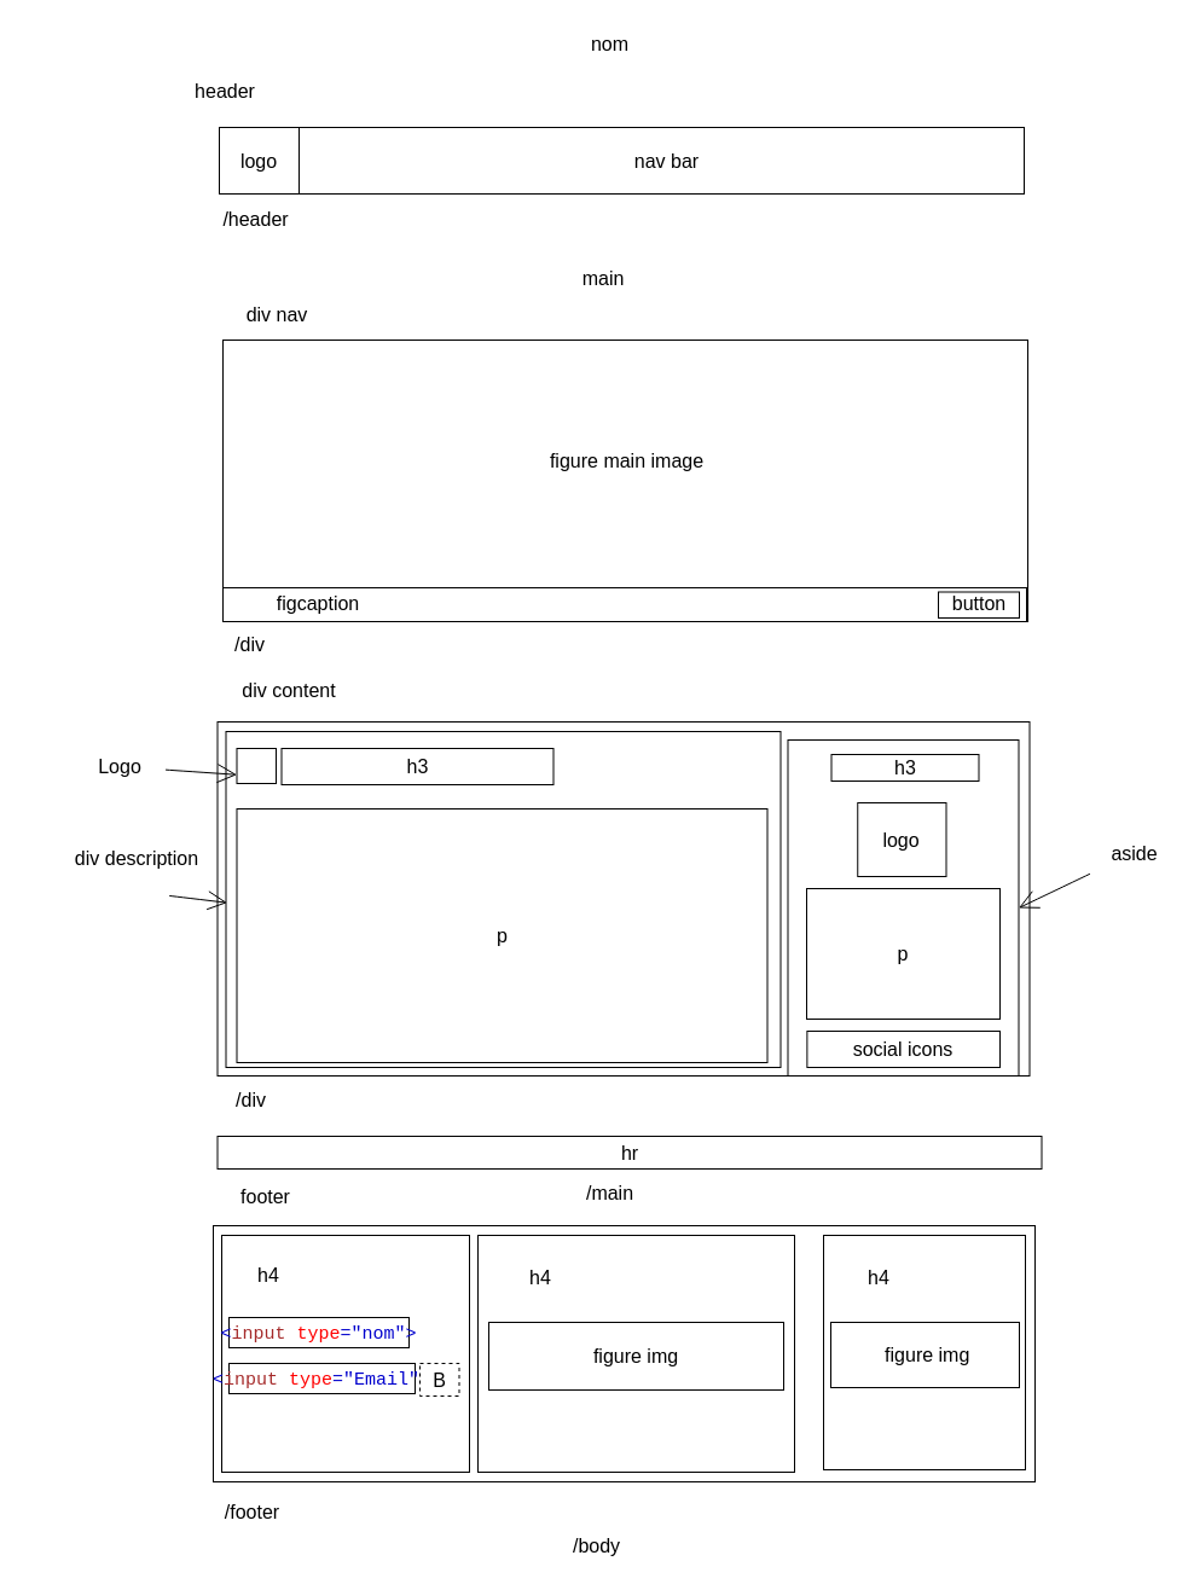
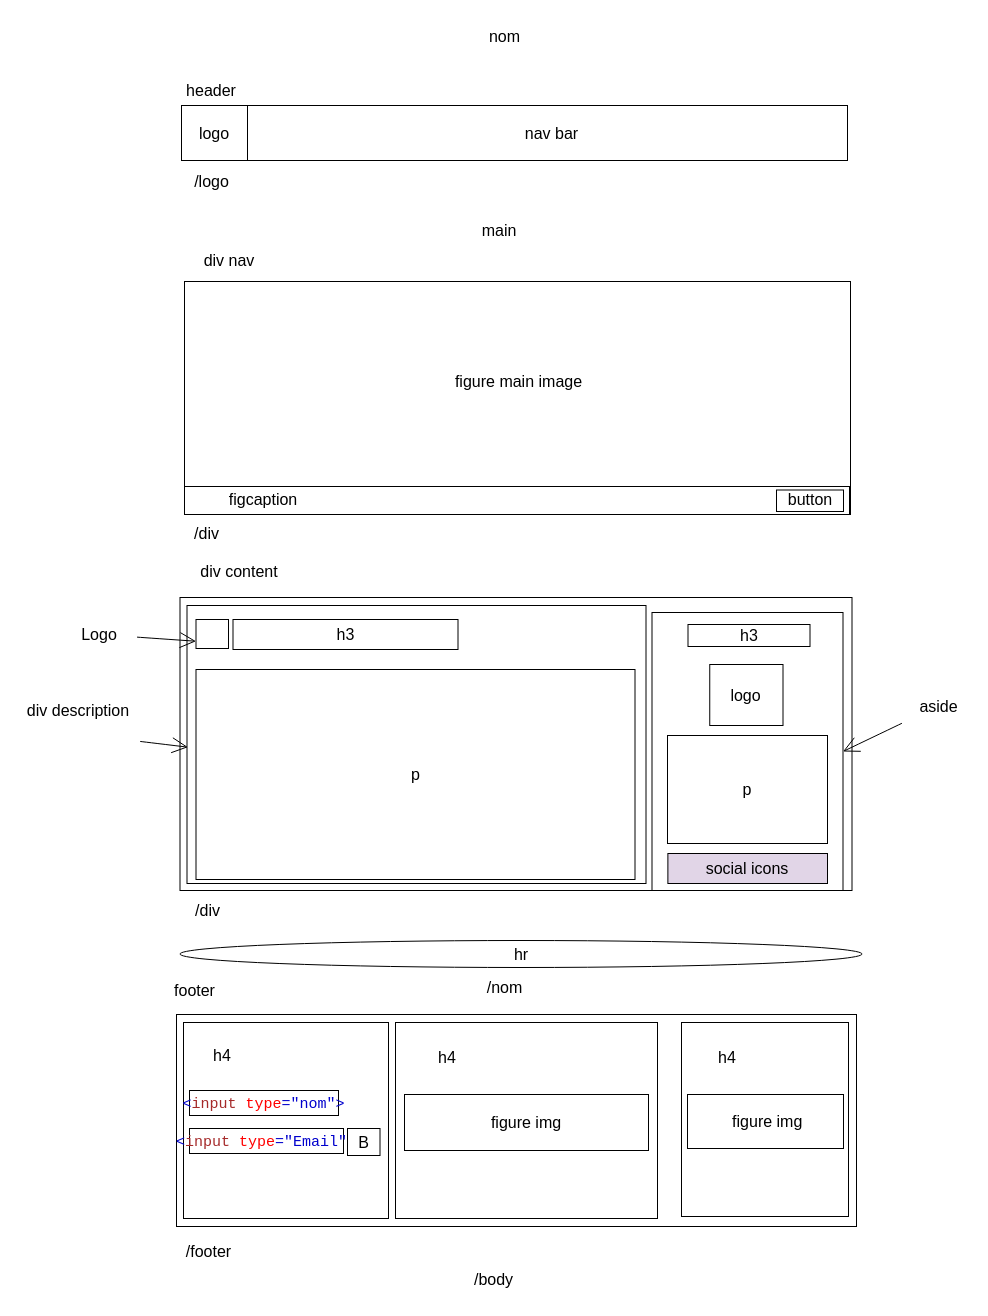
- <mxCell id="5" value="header" style="text;strokeColor=none;fillColor=none;html=1;align=center;verticalAlign=middle;whiteSpace=wrap;rounded=0;fontSize=16;" parent="1" vertex="1"><mxGeometry x="156" y="60" width="60" height="30" as="geometry" /></mxCell>
+ <mxCell id="5" value="header" style="text;strokeColor=none;fillColor=none;html=1;align=center;verticalAlign=middle;whiteSpace=wrap;rounded=0;fontSize=16;" parent="1" vertex="1"><mxGeometry x="181" y="75" width="60" height="30" as="geometry" /></mxCell>
- <mxCell id="42" value="/header" style="text;html=1;align=center;verticalAlign=middle;resizable=0;points=[];autosize=1;strokeColor=none;fillColor=none;fontSize=16;" parent="1" vertex="1"><mxGeometry x="175" y="165" width="72" height="31" as="geometry" /></mxCell>
+ <mxCell id="42" value="/logo" style="text;html=1;align=center;verticalAlign=middle;resizable=0;points=[];autosize=1;strokeColor=none;fillColor=none;fontSize=16;" parent="1" vertex="1"><mxGeometry x="175" y="165" width="72" height="31" as="geometry" /></mxCell>
- <mxCell id="47" value="div description" style="text;strokeColor=none;fillColor=none;html=1;align=center;verticalAlign=middle;whiteSpace=wrap;rounded=0;fontSize=16;" parent="1" vertex="1"><mxGeometry x="55" y="695" width="116" height="30" as="geometry" /></mxCell>
+ <mxCell id="47" value="div description" style="text;strokeColor=none;fillColor=none;html=1;align=center;verticalAlign=middle;whiteSpace=wrap;rounded=0;fontSize=16;" parent="1" vertex="1"><mxGeometry x="20" y="695" width="116" height="30" as="geometry" /></mxCell>
- <mxCell id="26" value="social icons" style="rounded=0;whiteSpace=wrap;html=1;fontSize=16;" parent="1" vertex="1"><mxGeometry x="667.38" y="853" width="159.62" height="30" as="geometry" /></mxCell>
+ <mxCell id="26" value="social icons" style="rounded=0;whiteSpace=wrap;html=1;fontSize=16;fillColor=#e1d5e7;" parent="1" vertex="1"><mxGeometry x="667.38" y="853" width="159.62" height="30" as="geometry" /></mxCell>
- <mxCell id="48" value="hr" style="rounded=0;whiteSpace=wrap;html=1;fontSize=16;" parent="1" vertex="1"><mxGeometry x="179.5" y="940" width="682" height="27" as="geometry" /></mxCell>
+ <mxCell id="48" value="hr" style="ellipse;whiteSpace=wrap;html=1;fontSize=16;" parent="1" vertex="1"><mxGeometry x="179.5" y="940" width="682" height="27" as="geometry" /></mxCell>
- <mxCell id="30" value="/main" style="text;html=1;align=center;verticalAlign=middle;resizable=0;points=[];autosize=1;strokeColor=none;fillColor=none;fontSize=16;" parent="1" vertex="1"><mxGeometry x="475" y="971" width="57" height="31" as="geometry" /></mxCell>
+ <mxCell id="30" value="/nom" style="text;html=1;align=center;verticalAlign=middle;resizable=0;points=[];autosize=1;strokeColor=none;fillColor=none;fontSize=16;" parent="1" vertex="1"><mxGeometry x="475" y="971" width="57" height="31" as="geometry" /></mxCell>
- <mxCell id="29" value="footer" style="text;strokeColor=none;fillColor=none;html=1;align=center;verticalAlign=middle;whiteSpace=wrap;rounded=0;fontSize=16;" parent="1" vertex="1"><mxGeometry x="176" y="975" width="87" height="30" as="geometry" /></mxCell>
+ <mxCell id="29" value="footer" style="text;strokeColor=none;fillColor=none;html=1;align=center;verticalAlign=middle;whiteSpace=wrap;rounded=0;fontSize=16;" parent="1" vertex="1"><mxGeometry x="151" y="975" width="87" height="30" as="geometry" /></mxCell>
- <mxCell id="37" value="B" style="rounded=0;whiteSpace=wrap;html=1;fontSize=16;dashed=1;" parent="1" vertex="1"><mxGeometry x="347" y="1128" width="32.5" height="27" as="geometry" /></mxCell>
+ <mxCell id="37" value="B" style="rounded=0;whiteSpace=wrap;html=1;fontSize=16;" parent="1" vertex="1"><mxGeometry x="347" y="1128" width="32.5" height="27" as="geometry" /></mxCell>
